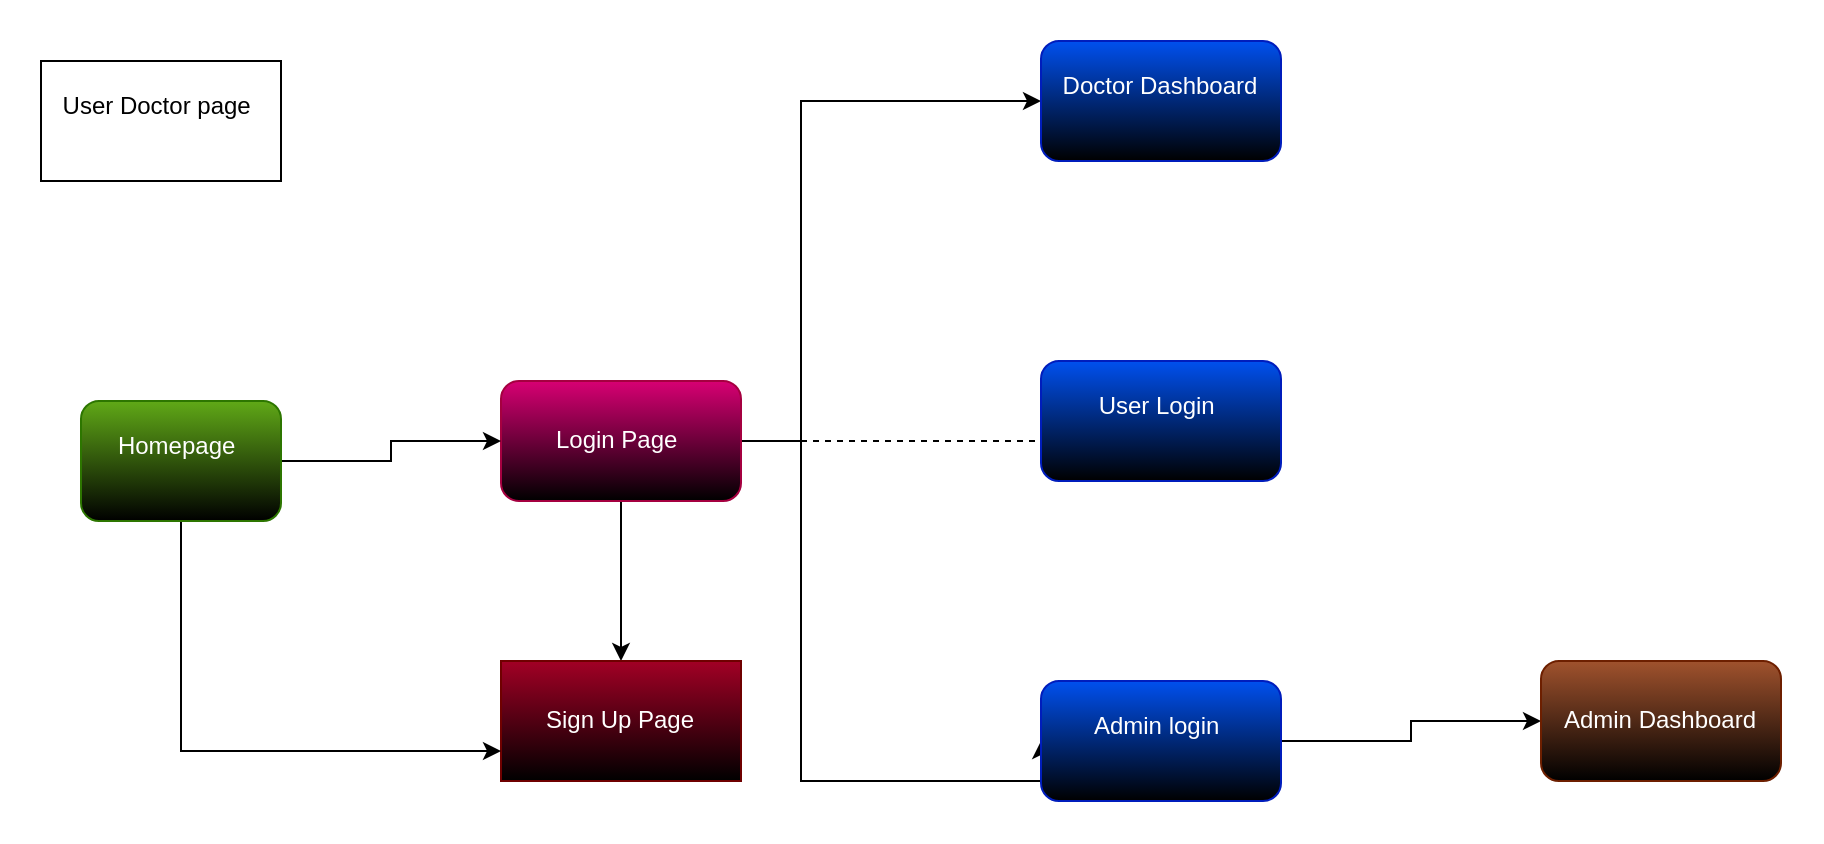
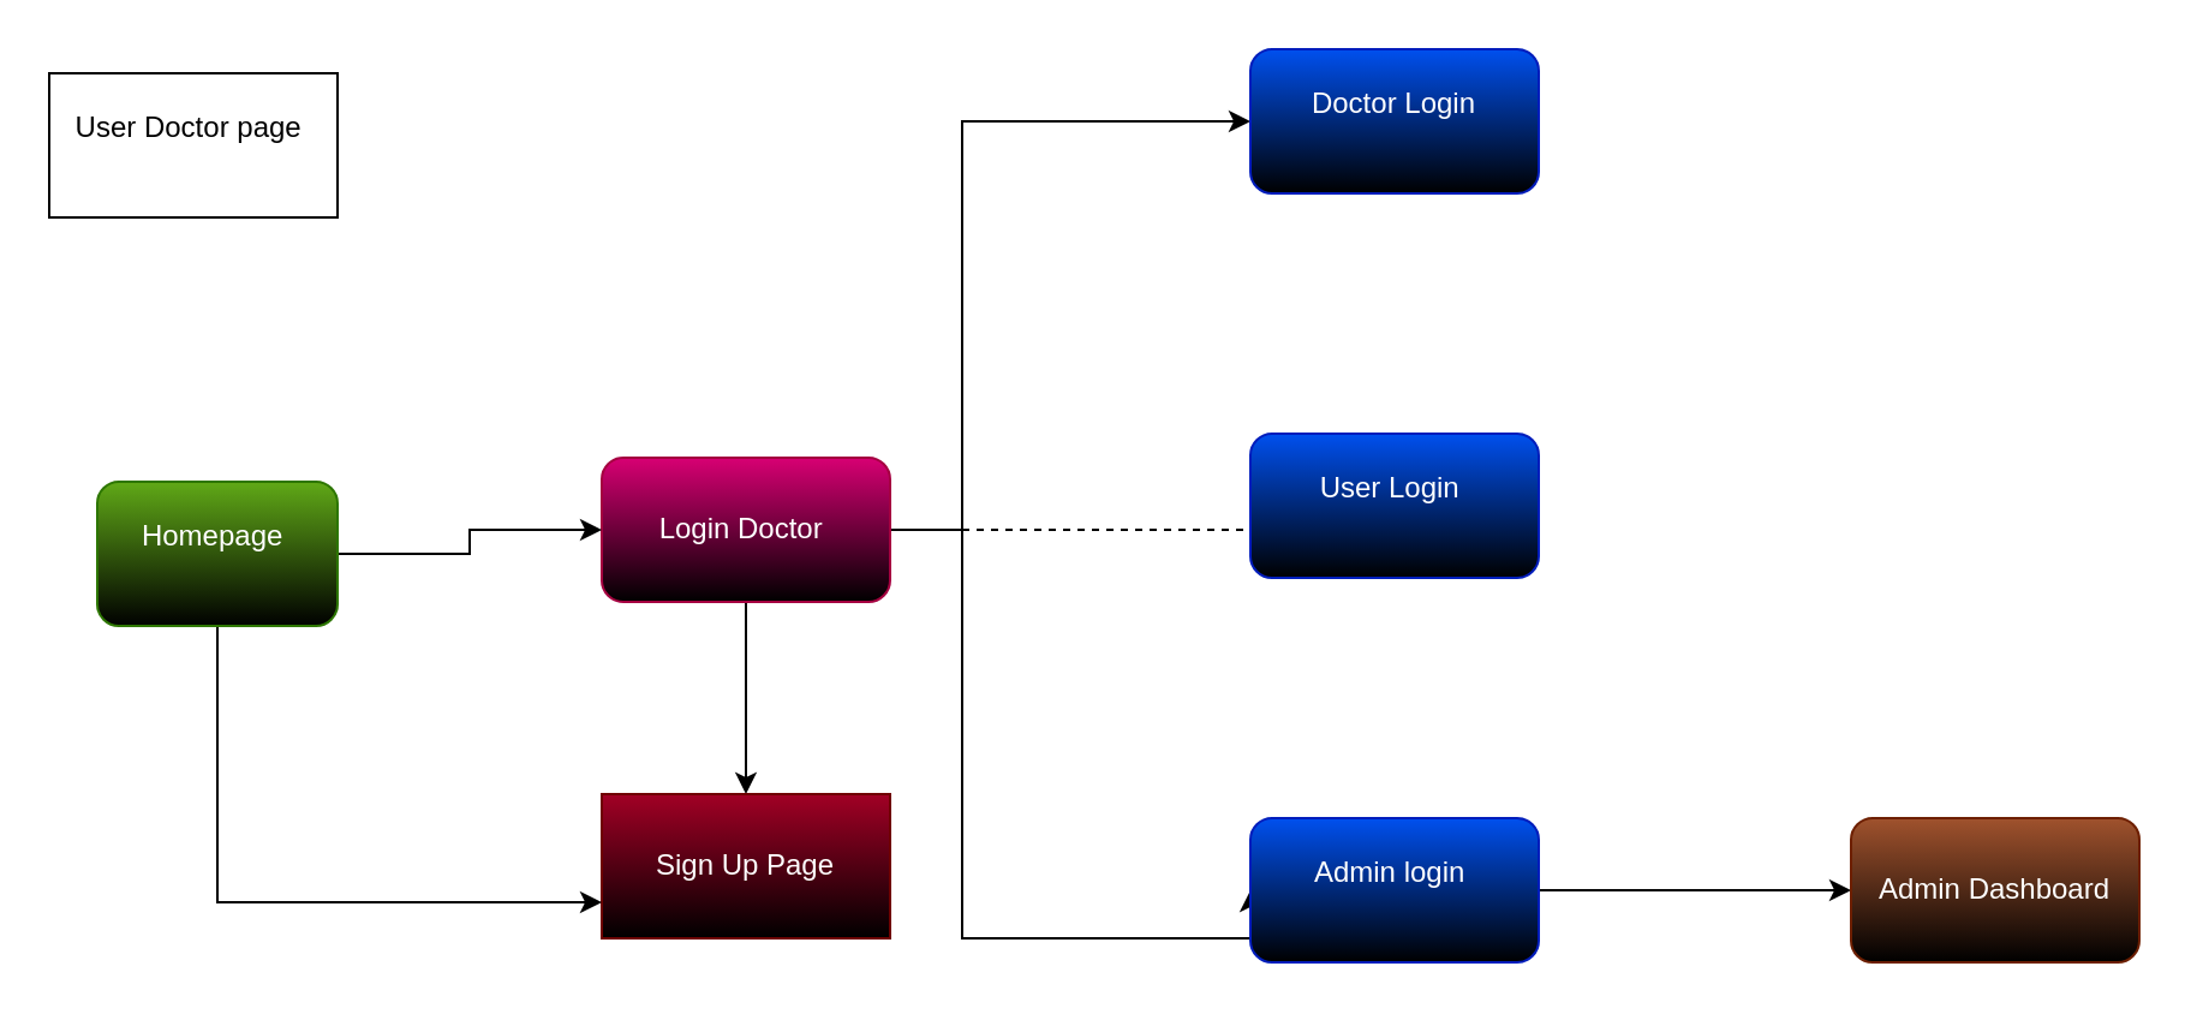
- <mxCell id="12" value="Doctor Dashboard&lt;div&gt;&lt;br&gt;&lt;/div&gt;" style="rounded=1;whiteSpace=wrap;html=1;fillColor=#0050ef;fontColor=#ffffff;strokeColor=#001DBC;gradientColor=default;" vertex="1" parent="1"><mxGeometry x="520" y="20" width="120" height="60" as="geometry" /></mxCell>
+ <mxCell id="12" value="Doctor Login&lt;div&gt;&lt;br&gt;&lt;/div&gt;" style="rounded=1;whiteSpace=wrap;html=1;fillColor=#0050ef;fontColor=#ffffff;strokeColor=#001DBC;gradientColor=default;" vertex="1" parent="1"><mxGeometry x="520" y="20" width="120" height="60" as="geometry" /></mxCell>
- <mxCell id="6" value="Login Page&amp;nbsp;" style="rounded=1;whiteSpace=wrap;html=1;fillColor=#d80073;fontColor=#ffffff;strokeColor=#A50040;gradientColor=default;" vertex="1" parent="1"><mxGeometry x="250" y="190" width="120" height="60" as="geometry" /></mxCell>
+ <mxCell id="6" value="Login Doctor&amp;nbsp;" style="rounded=1;whiteSpace=wrap;html=1;fillColor=#d80073;fontColor=#ffffff;strokeColor=#A50040;gradientColor=default;" vertex="1" parent="1"><mxGeometry x="250" y="190" width="120" height="60" as="geometry" /></mxCell>
- <mxCell id="16" value="Admin Dashboard" style="rounded=1;whiteSpace=wrap;html=1;fillColor=#a0522d;fontColor=#ffffff;strokeColor=#6D1F00;gradientColor=default;" vertex="1" parent="1"><mxGeometry x="770" y="330" width="120" height="60" as="geometry" /></mxCell>
+ <mxCell id="16" value="Admin Dashboard" style="rounded=1;whiteSpace=wrap;html=1;fillColor=#a0522d;fontColor=#ffffff;strokeColor=#6D1F00;gradientColor=default;" vertex="1" parent="1"><mxGeometry x="770" y="340" width="120" height="60" as="geometry" /></mxCell>
